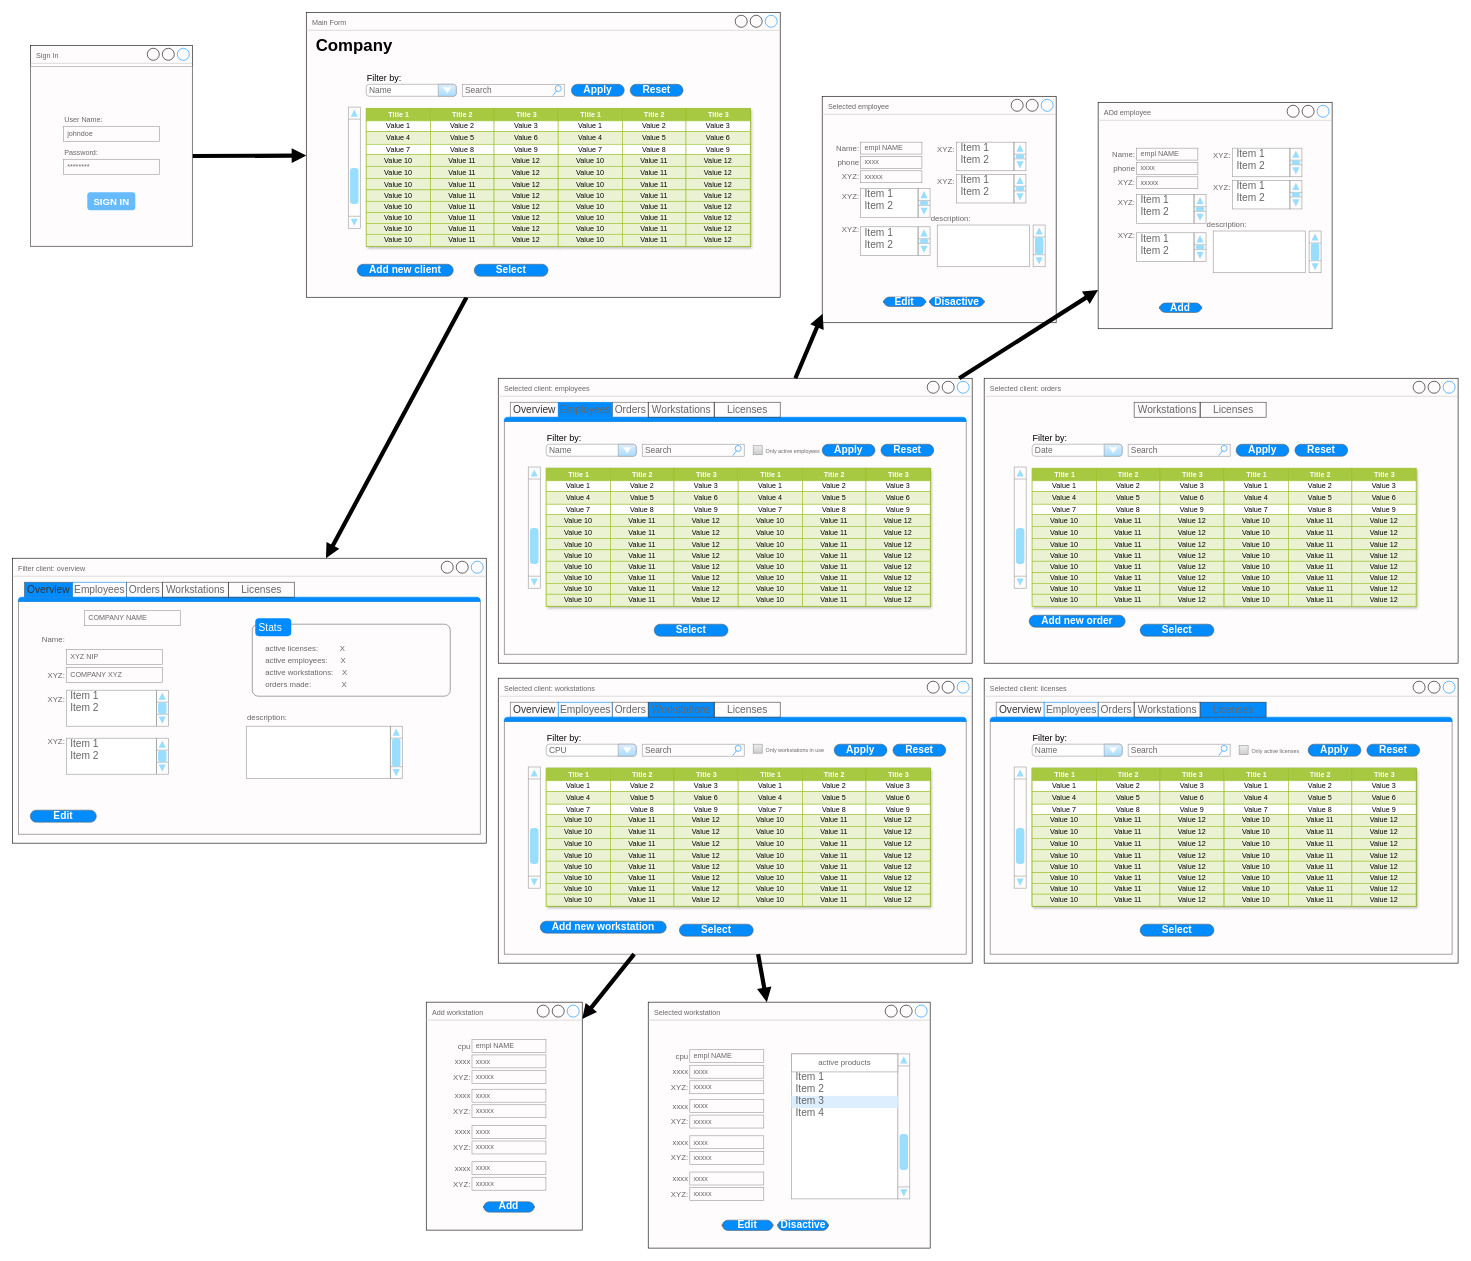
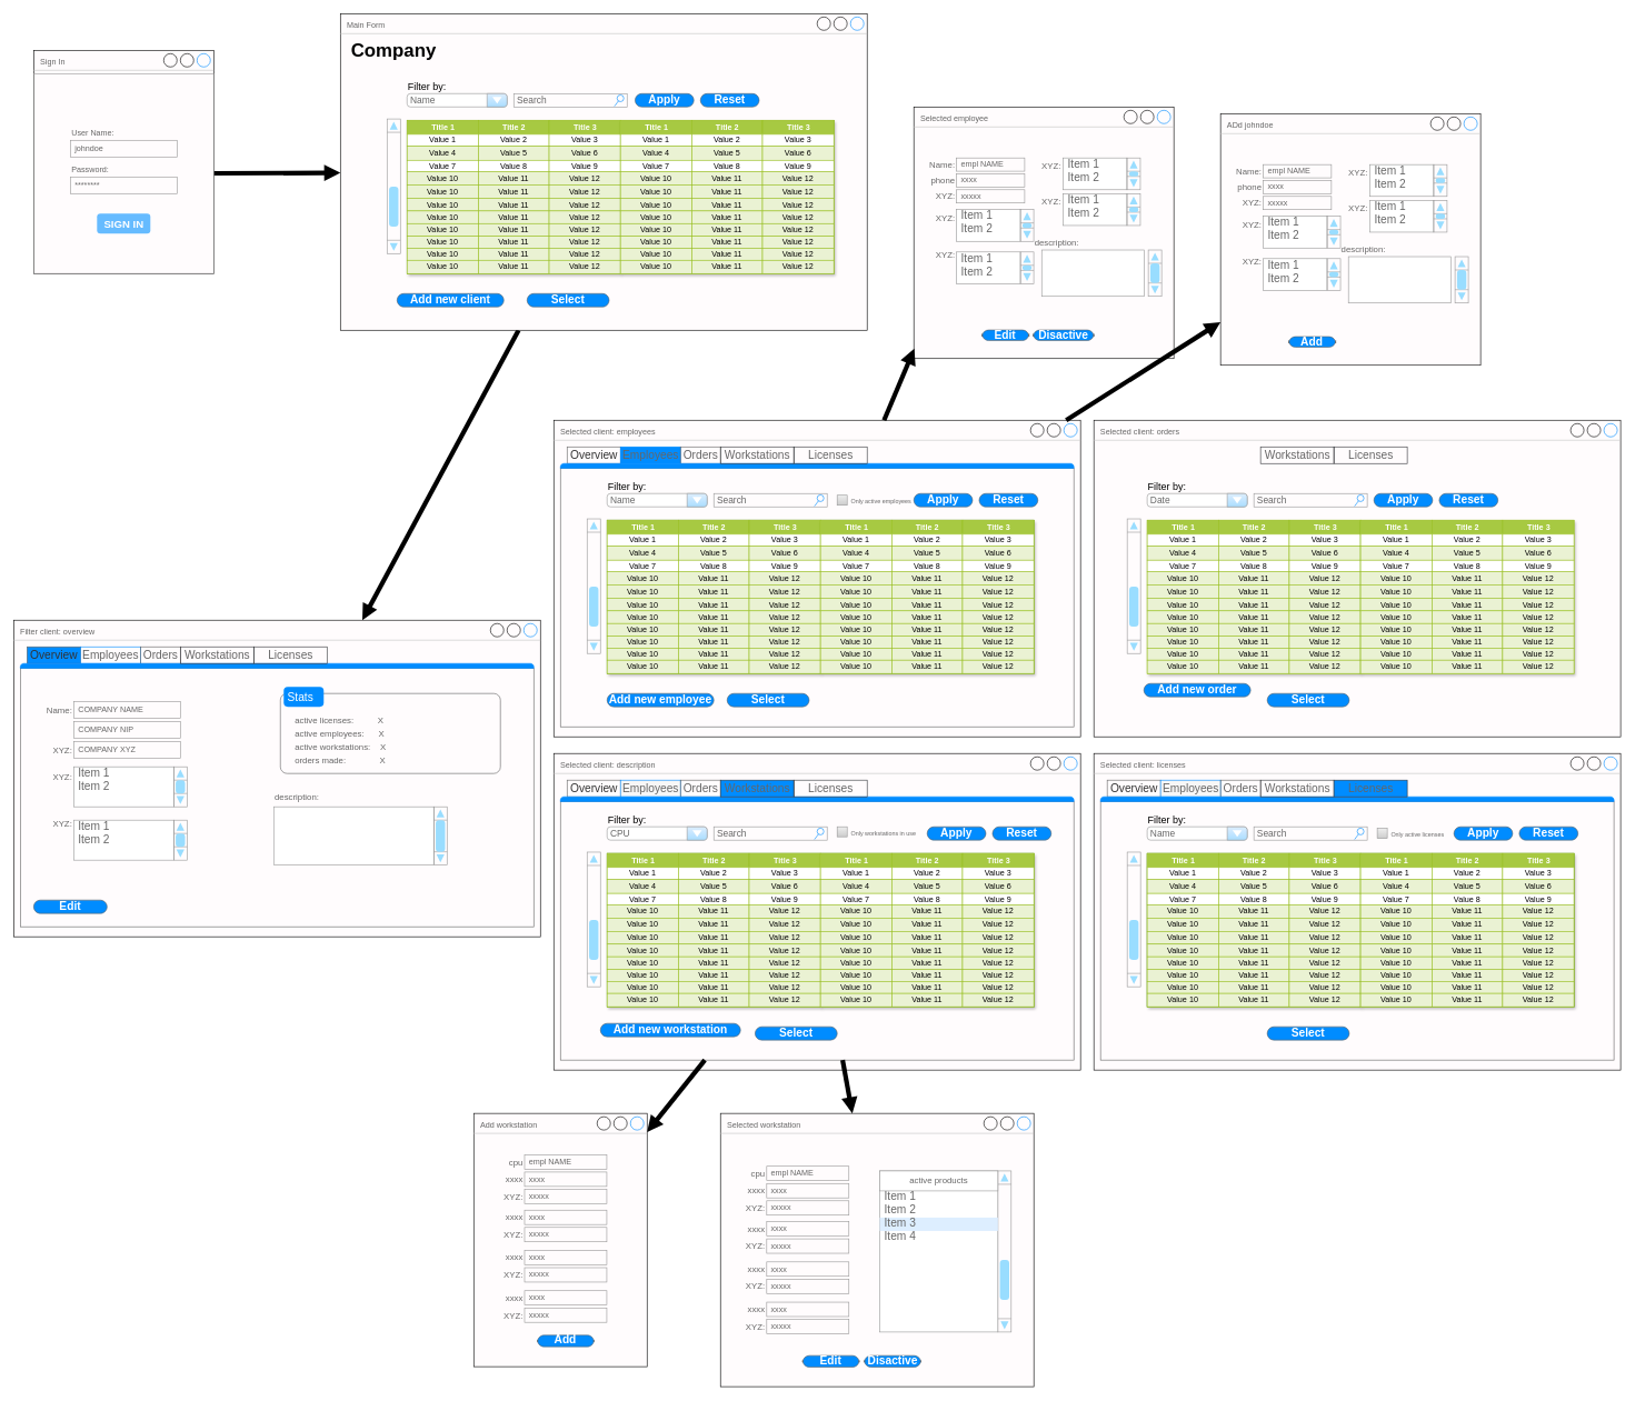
- <mxCell id="707" value="&lt;span style=&quot;font-size: 12px;&quot;&gt;ADd employee&lt;/span&gt;" style="strokeWidth=1;shadow=0;dashed=0;align=center;html=1;shape=mxgraph.mockup.containers.window;align=left;verticalAlign=top;spacingLeft=8;strokeColor2=#008cff;strokeColor3=#c4c4c4;fontColor=#666666;mainText=;fontSize=17;labelBackgroundColor=none;fillColor=#FFFCFD;movable=1;resizable=1;rotatable=1;deletable=1;editable=1;connectable=1;" parent="706" vertex="1"><mxGeometry width="390" height="377.5" as="geometry" /></mxCell>
+ <mxCell id="707" value="&lt;span style=&quot;font-size: 12px;&quot;&gt;ADd johndoe&lt;/span&gt;" style="strokeWidth=1;shadow=0;dashed=0;align=center;html=1;shape=mxgraph.mockup.containers.window;align=left;verticalAlign=top;spacingLeft=8;strokeColor2=#008cff;strokeColor3=#c4c4c4;fontColor=#666666;mainText=;fontSize=17;labelBackgroundColor=none;fillColor=#FFFCFD;movable=1;resizable=1;rotatable=1;deletable=1;editable=1;connectable=1;" parent="706" vertex="1"><mxGeometry width="390" height="377.5" as="geometry" /></mxCell>
- <mxCell id="128" value="COMPANY NAME" style="strokeWidth=1;shadow=0;dashed=0;align=center;html=1;shape=mxgraph.mockup.forms.rrect;rSize=0;strokeColor=#999999;fontColor=#666666;align=left;spacingLeft=5;resizeWidth=1;fillColor=#FFFCFD;" parent="123" vertex="1"><mxGeometry x="110" y="47.5" width="160" height="25" as="geometry" /></mxCell>
+ <mxCell id="128" value="COMPANY NAME" style="strokeWidth=1;shadow=0;dashed=0;align=center;html=1;shape=mxgraph.mockup.forms.rrect;rSize=0;strokeColor=#999999;fontColor=#666666;align=left;spacingLeft=5;resizeWidth=1;fillColor=#FFFCFD;" parent="123" vertex="1"><mxGeometry x="80" y="82.5" width="160" height="25" as="geometry" /></mxCell>
+ <mxCell id="267" value="Add new employee" style="strokeWidth=1;shadow=0;dashed=0;align=center;html=1;shape=mxgraph.mockup.buttons.button;strokeColor=#666666;fontColor=#ffffff;mainText=;buttonStyle=round;fontSize=17;fontStyle=1;fillColor=#008cff;whiteSpace=wrap;" parent="158" vertex="1"><mxGeometry x="70" y="370" width="160" height="20" as="geometry" /></mxCell>
- <mxCell id="130" value="XYZ NIP" style="strokeWidth=1;shadow=0;dashed=0;align=center;html=1;shape=mxgraph.mockup.forms.rrect;rSize=0;strokeColor=#999999;fontColor=#666666;align=left;spacingLeft=5;resizeWidth=1;fillColor=#FFFCFD;" parent="123" vertex="1"><mxGeometry x="80" y="112.5" width="160" height="25" as="geometry" /></mxCell>
+ <mxCell id="130" value="COMPANY NIP" style="strokeWidth=1;shadow=0;dashed=0;align=center;html=1;shape=mxgraph.mockup.forms.rrect;rSize=0;strokeColor=#999999;fontColor=#666666;align=left;spacingLeft=5;resizeWidth=1;fillColor=#FFFCFD;" parent="123" vertex="1"><mxGeometry x="80" y="112.5" width="160" height="25" as="geometry" /></mxCell>
- <mxCell id="274" value="&lt;span style=&quot;font-size: 12px;&quot;&gt;Selected client: workstations&lt;/span&gt;" style="strokeWidth=1;shadow=0;dashed=0;align=center;html=1;shape=mxgraph.mockup.containers.window;align=left;verticalAlign=top;spacingLeft=8;strokeColor2=#008cff;strokeColor3=#c4c4c4;fontColor=#666666;mainText=;fontSize=17;labelBackgroundColor=none;fillColor=#FFFCFD;" parent="273" vertex="1"><mxGeometry width="790" height="475" as="geometry" /></mxCell>
+ <mxCell id="274" value="&lt;span style=&quot;font-size: 12px;&quot;&gt;Selected client: description&lt;/span&gt;" style="strokeWidth=1;shadow=0;dashed=0;align=center;html=1;shape=mxgraph.mockup.containers.window;align=left;verticalAlign=top;spacingLeft=8;strokeColor2=#008cff;strokeColor3=#c4c4c4;fontColor=#666666;mainText=;fontSize=17;labelBackgroundColor=none;fillColor=#FFFCFD;" parent="273" vertex="1"><mxGeometry width="790" height="475" as="geometry" /></mxCell>
